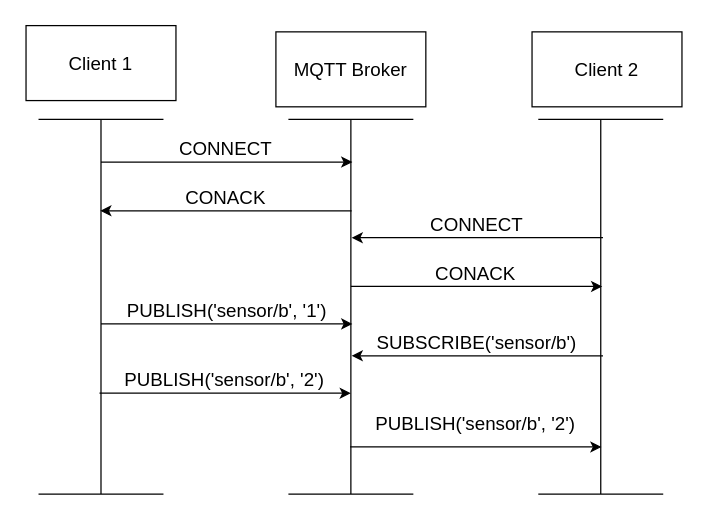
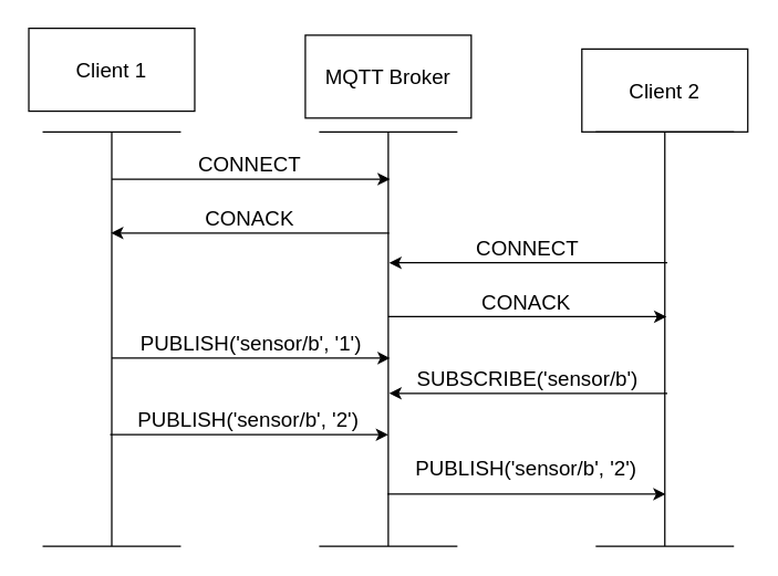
- <mxCell id="6" value="Client 2" style="rounded=0;whiteSpace=wrap;html=1;fontSize=15;" vertex="1" parent="1"><mxGeometry x="425" y="25" width="120" height="60" as="geometry" /></mxCell>
+ <mxCell id="6" value="Client 2" style="rounded=0;whiteSpace=wrap;html=1;fontSize=15;" vertex="1" parent="1"><mxGeometry x="420" width="120" height="60" as="geometry" y="35" /></mxCell>
